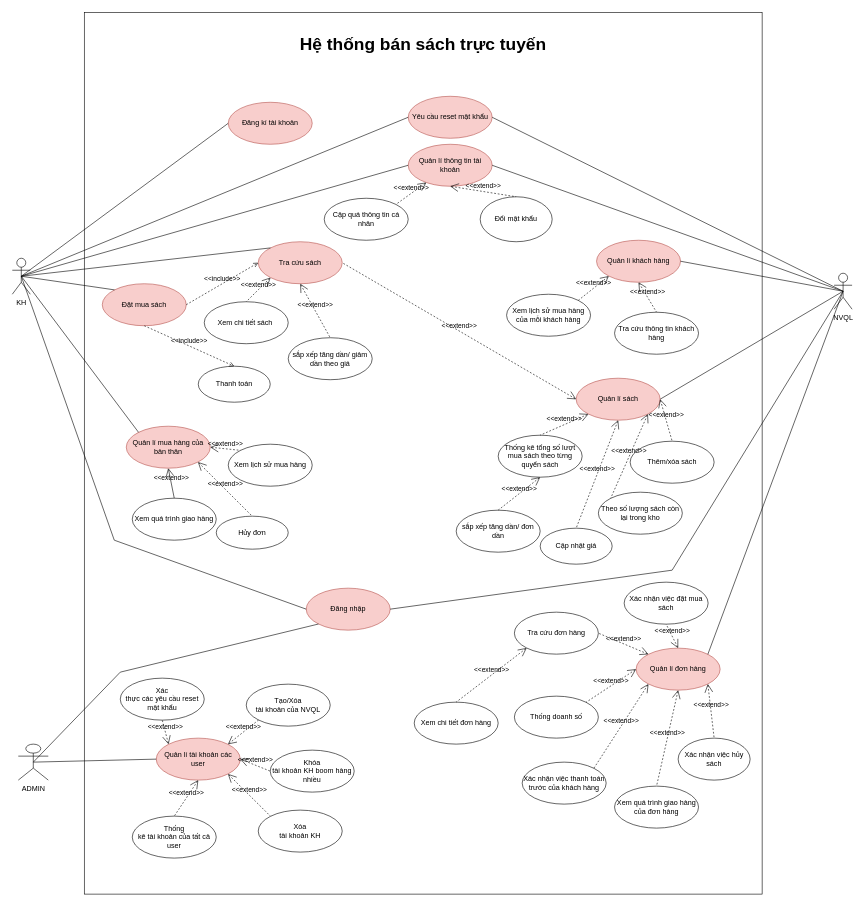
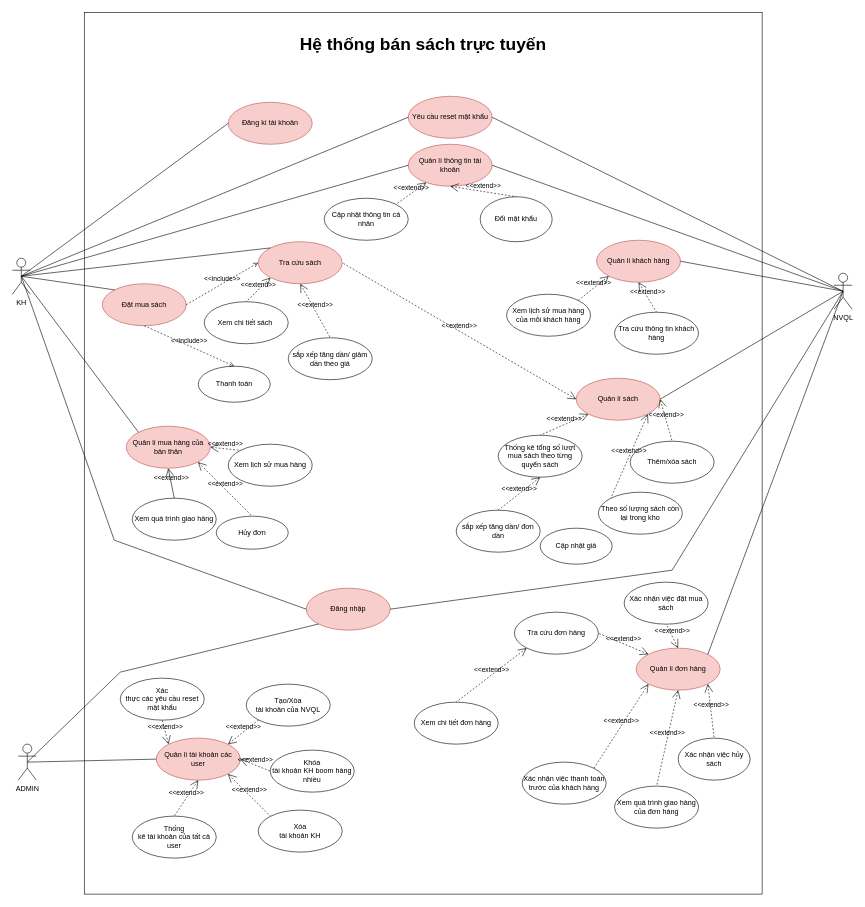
- <mxCell id="9" value="Cập quá thông tin cá nhân" style="ellipse;whiteSpace=wrap;html=1;" parent="1" vertex="1"><mxGeometry x="540" y="330" width="140" height="70" as="geometry" /></mxCell>
+ <mxCell id="9" value="Cập nhật thông tin cá nhân" style="ellipse;whiteSpace=wrap;html=1;" parent="1" vertex="1"><mxGeometry x="540" y="330" width="140" height="70" as="geometry" /></mxCell>
- <mxCell id="59" value="&amp;lt;&amp;lt;extend&amp;gt;&amp;gt;" style="edgeStyle=none;html=1;startArrow=open;endArrow=none;startSize=12;verticalAlign=bottom;dashed=1;labelBackgroundColor=none;rounded=0;exitX=0.5;exitY=1;exitDx=0;exitDy=0;entryX=0.5;entryY=0;entryDx=0;entryDy=0;" parent="1" source="35" target="45" edge="1"><mxGeometry width="160" relative="1" as="geometry"><mxPoint x="980" y="719" as="sourcePoint" /><mxPoint x="940" y="760" as="targetPoint" /></mxGeometry></mxCell>
- <mxCell id="65" value="&amp;lt;&amp;lt;extend&amp;gt;&amp;gt;" style="edgeStyle=none;html=1;startArrow=open;endArrow=none;startSize=12;verticalAlign=bottom;dashed=1;labelBackgroundColor=none;rounded=0;entryX=1;entryY=0;entryDx=0;entryDy=0;exitX=0;exitY=0.5;exitDx=0;exitDy=0;" parent="1" source="36" target="50" edge="1"><mxGeometry width="160" relative="1" as="geometry"><mxPoint x="1070" y="1115" as="sourcePoint" /><mxPoint x="1130" y="1130" as="targetPoint" /></mxGeometry></mxCell>
- <mxCell id="50" value="Thống doanh số" style="ellipse;whiteSpace=wrap;html=1;" parent="1" vertex="1"><mxGeometry x="857" y="1160" width="140" height="70" as="geometry" /></mxCell>
- <mxCell id="83" value="ADMIN" style="shape=umlActor;html=1;verticalLabelPosition=bottom;verticalAlign=top;align=center;" parent="1" vertex="1"><mxGeometry x="30" y="1240" width="50" height="60" as="geometry" /></mxCell>
+ <mxCell id="83" value="ADMIN" style="shape=umlActor;html=1;verticalLabelPosition=bottom;verticalAlign=top;align=center;" parent="1" vertex="1"><mxGeometry x="30" y="1240" width="30" height="60" as="geometry" /></mxCell>
